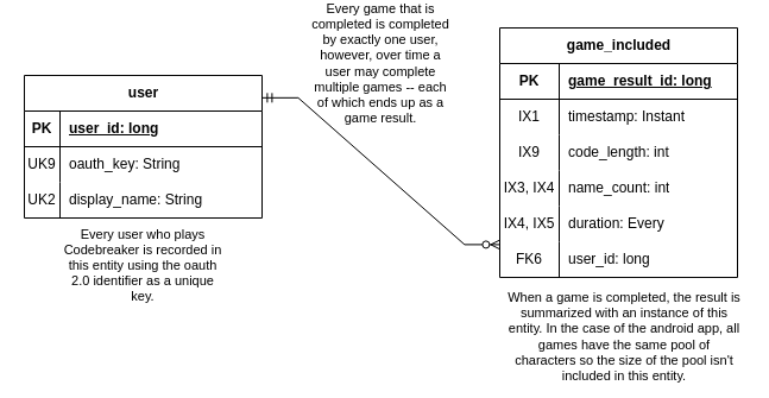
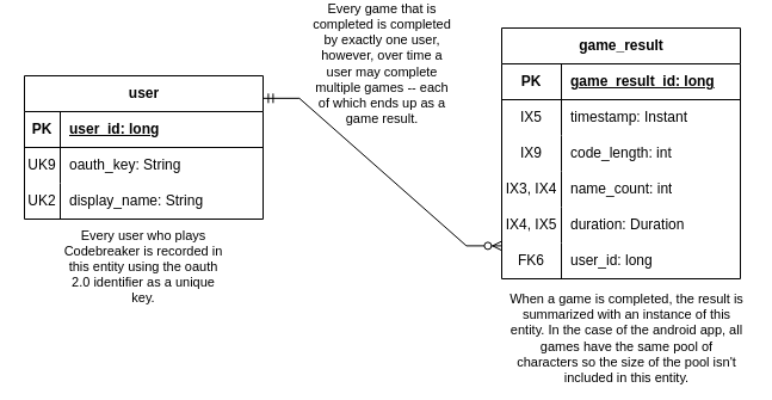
- <mxCell id="12" value="game_included" style="shape=table;startSize=30;container=1;collapsible=1;childLayout=tableLayout;fixedRows=1;rowLines=0;fontStyle=1;align=center;resizeLast=1;html=1;" vertex="1" parent="1"><mxGeometry x="420" y="20" width="200" height="210" as="geometry" /></mxCell>
+ <mxCell id="12" value="game_result" style="shape=table;startSize=30;container=1;collapsible=1;childLayout=tableLayout;fixedRows=1;rowLines=0;fontStyle=1;align=center;resizeLast=1;html=1;" vertex="1" parent="1"><mxGeometry x="420" y="20" width="200" height="210" as="geometry" /></mxCell>
- <mxCell id="17" value="IX1" style="shape=partialRectangle;connectable=0;fillColor=none;top=0;left=0;bottom=0;right=0;editable=1;overflow=hidden;whiteSpace=wrap;html=1;" vertex="1" parent="16"><mxGeometry width="50" height="30" as="geometry"><mxRectangle width="50" height="30" as="alternateBounds" /></mxGeometry></mxCell>
+ <mxCell id="17" value="IX5" style="shape=partialRectangle;connectable=0;fillColor=none;top=0;left=0;bottom=0;right=0;editable=1;overflow=hidden;whiteSpace=wrap;html=1;" vertex="1" parent="16"><mxGeometry width="50" height="30" as="geometry"><mxRectangle width="50" height="30" as="alternateBounds" /></mxGeometry></mxCell>
- <mxCell id="27" value="duration: Every" style="shape=partialRectangle;connectable=0;fillColor=none;top=0;left=0;bottom=0;right=0;align=left;spacingLeft=6;overflow=hidden;whiteSpace=wrap;html=1;" vertex="1" parent="25"><mxGeometry x="50" width="150" height="30" as="geometry"><mxRectangle width="150" height="30" as="alternateBounds" /></mxGeometry></mxCell>
+ <mxCell id="27" value="duration: Duration" style="shape=partialRectangle;connectable=0;fillColor=none;top=0;left=0;bottom=0;right=0;align=left;spacingLeft=6;overflow=hidden;whiteSpace=wrap;html=1;" vertex="1" parent="25"><mxGeometry x="50" width="150" height="30" as="geometry"><mxRectangle width="150" height="30" as="alternateBounds" /></mxGeometry></mxCell>
